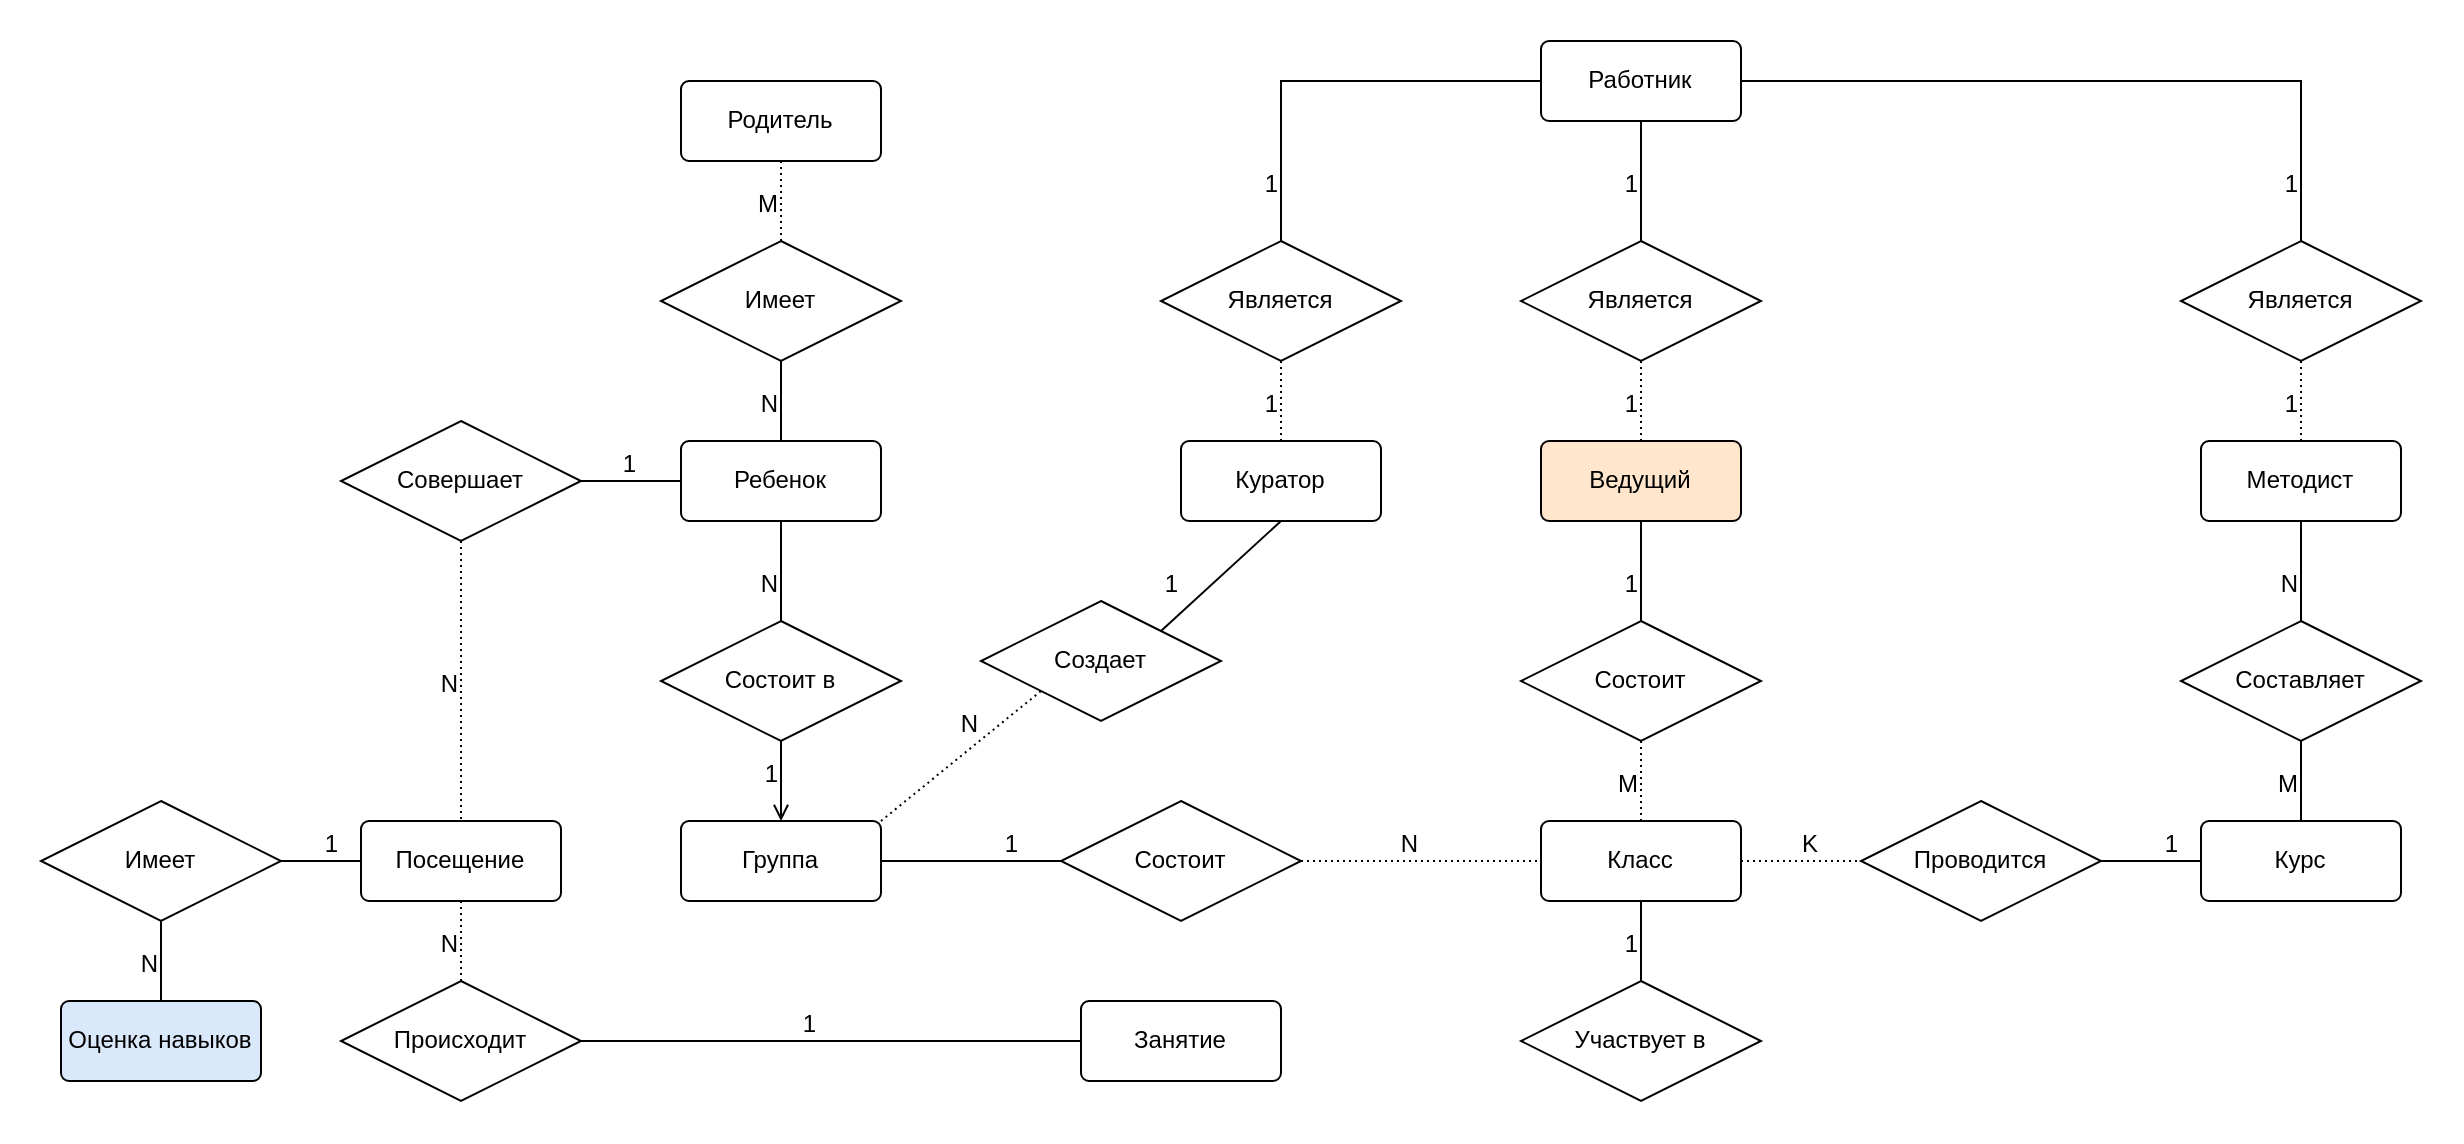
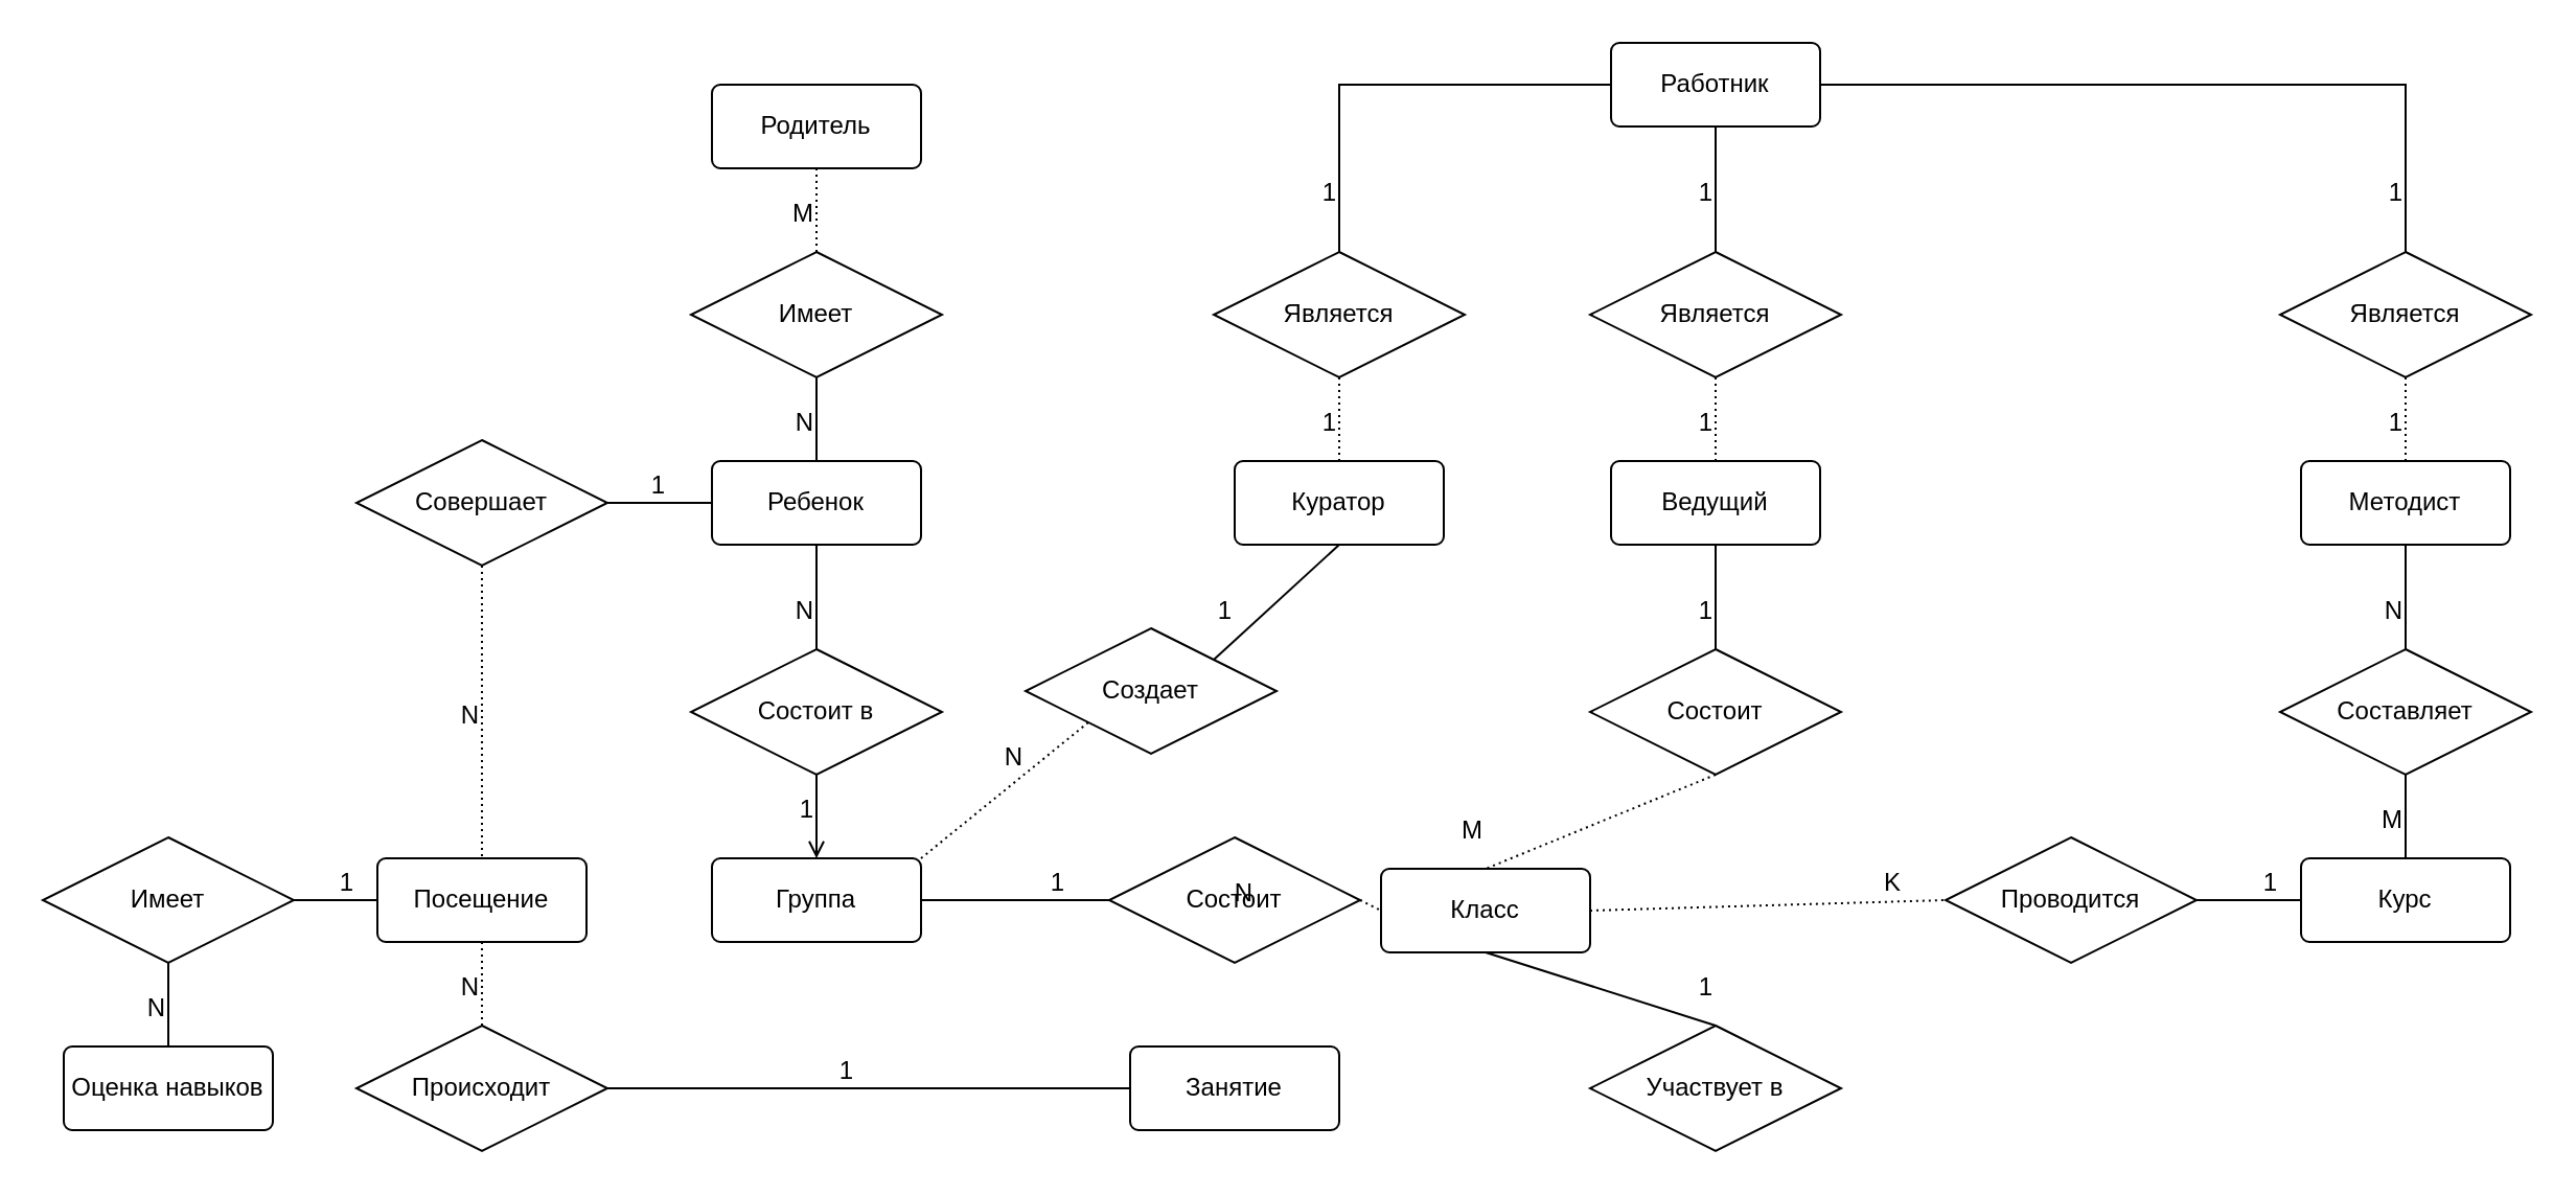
- <mxCell id="14" value="Ведущий" style="rounded=1;arcSize=10;whiteSpace=wrap;html=1;align=center;fillColor=#ffe6cc;" parent="1" vertex="1"><mxGeometry x="770" y="220" width="100" height="40" as="geometry" /></mxCell>
+ <mxCell id="14" value="Ведущий" style="rounded=1;arcSize=10;whiteSpace=wrap;html=1;align=center;" parent="1" vertex="1"><mxGeometry x="770" y="220" width="100" height="40" as="geometry" /></mxCell>
- <mxCell id="37" value="Класс" style="rounded=1;arcSize=10;whiteSpace=wrap;html=1;align=center;" parent="1" vertex="1"><mxGeometry x="770" y="410" width="100" height="40" as="geometry" /></mxCell>
+ <mxCell id="37" value="Класс" style="rounded=1;arcSize=10;whiteSpace=wrap;html=1;align=center;" parent="1" vertex="1"><mxGeometry x="660" y="415" width="100" height="40" as="geometry" /></mxCell>
- <mxCell id="69" value="Оценка навыков" style="rounded=1;arcSize=10;whiteSpace=wrap;html=1;align=center;fillColor=#dae8fc;" parent="1" vertex="1"><mxGeometry x="30" y="500" width="100" height="40" as="geometry" /></mxCell>
+ <mxCell id="69" value="Оценка навыков" style="rounded=1;arcSize=10;whiteSpace=wrap;html=1;align=center;" parent="1" vertex="1"><mxGeometry x="30" y="500" width="100" height="40" as="geometry" /></mxCell>
